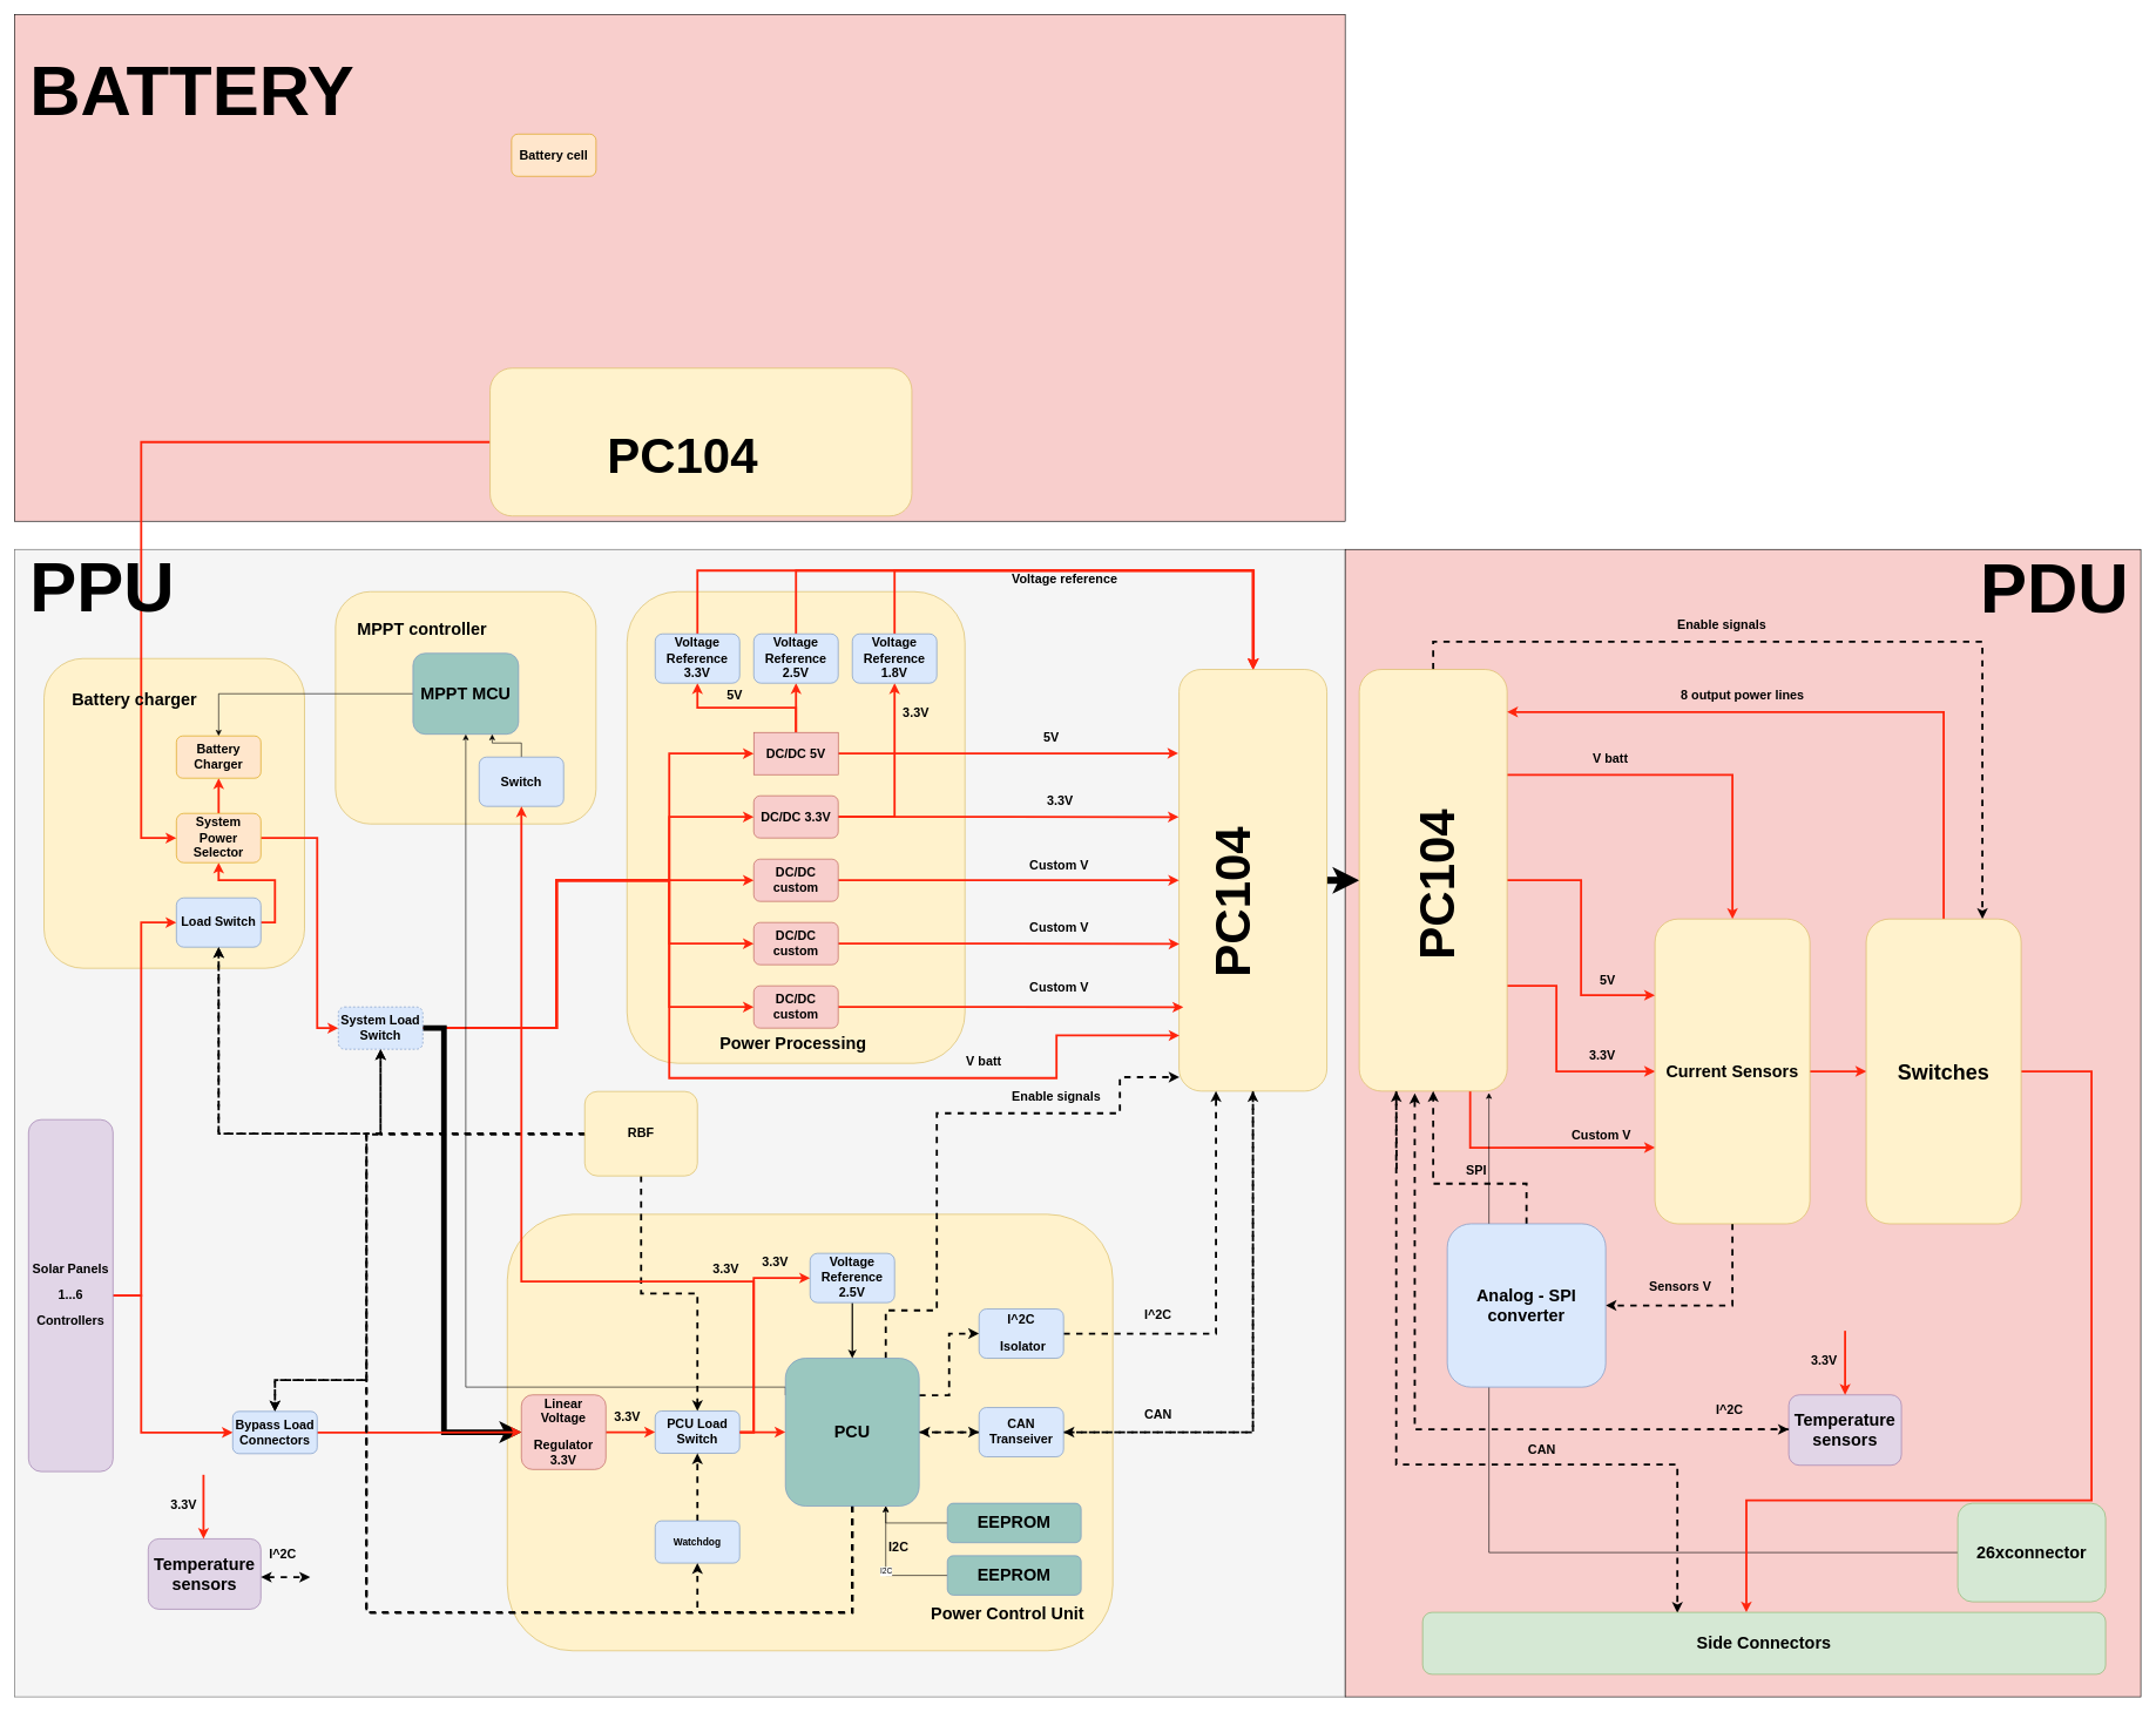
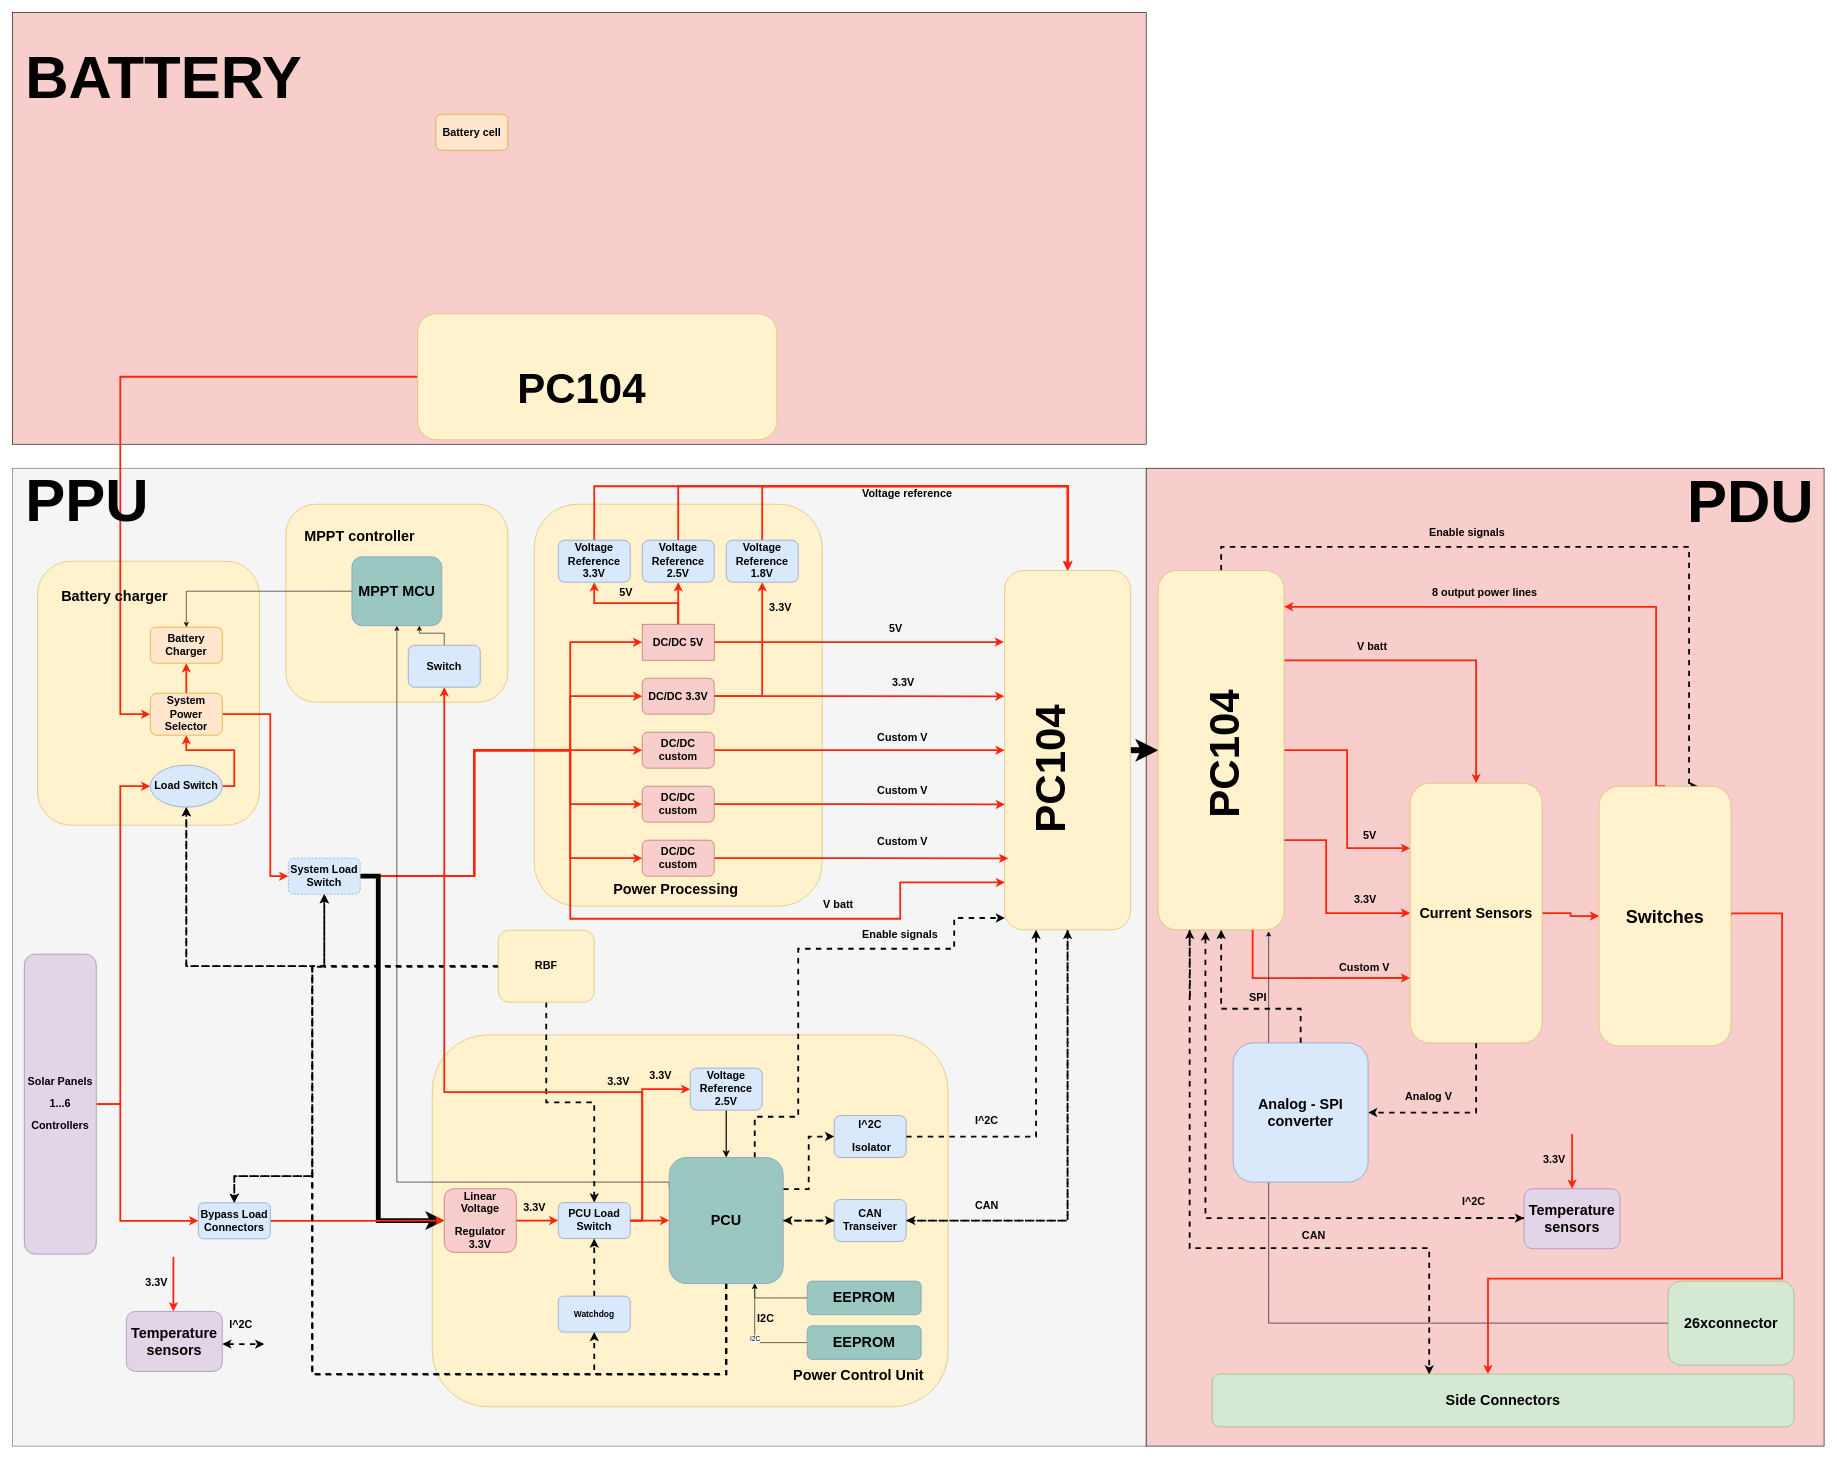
- <mxCell id="16" value="&lt;h2&gt;Load Switch&lt;/h2&gt;" style="rounded=1;whiteSpace=wrap;html=1;fillColor=#dae8fc;strokeColor=#6c8ebf;" parent="1" vertex="1"><mxGeometry x="250" y="1275" width="120" height="70" as="geometry" /></mxCell>
+ <mxCell id="16" value="&lt;h2&gt;Load Switch&lt;/h2&gt;" style="ellipse;whiteSpace=wrap;html=1;fillColor=#dae8fc;strokeColor=#6c8ebf;" parent="1" vertex="1"><mxGeometry x="250" y="1275" width="120" height="70" as="geometry" /></mxCell>
- <mxCell id="108" value="&lt;h1 style=&quot;font-size: 30px&quot;&gt;Switches&lt;/h1&gt;" style="rounded=1;whiteSpace=wrap;html=1;fillColor=#fff2cc;strokeColor=#d6b656;" parent="1" vertex="1"><mxGeometry x="2650" y="1305" width="220" height="433" as="geometry" /></mxCell>
+ <mxCell id="108" value="&lt;h1 style=&quot;font-size: 30px&quot;&gt;Switches&lt;/h1&gt;" style="rounded=1;whiteSpace=wrap;html=1;fillColor=#fff2cc;strokeColor=#d6b656;" parent="1" vertex="1"><mxGeometry x="2665" y="1310" width="220" height="433" as="geometry" /></mxCell>
- <mxCell id="120" value="&lt;h2&gt;Sensors V&lt;br&gt;&lt;/h2&gt;" style="text;html=1;resizable=0;points=[];autosize=1;align=left;verticalAlign=top;spacingTop=-4;" parent="1" vertex="1"><mxGeometry x="2340" y="1800" width="90" height="50" as="geometry" /></mxCell>
+ <mxCell id="120" value="&lt;h2&gt;Analog V&lt;br&gt;&lt;/h2&gt;" style="text;html=1;resizable=0;points=[];autosize=1;align=left;verticalAlign=top;spacingTop=-4;" parent="1" vertex="1"><mxGeometry x="2340" y="1800" width="90" height="50" as="geometry" /></mxCell>
